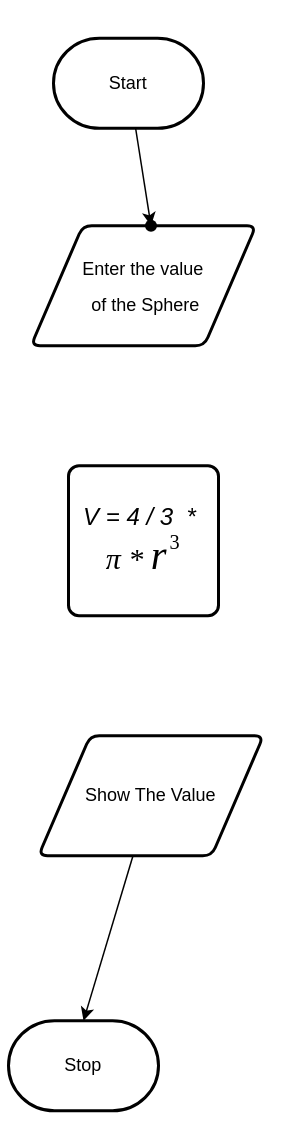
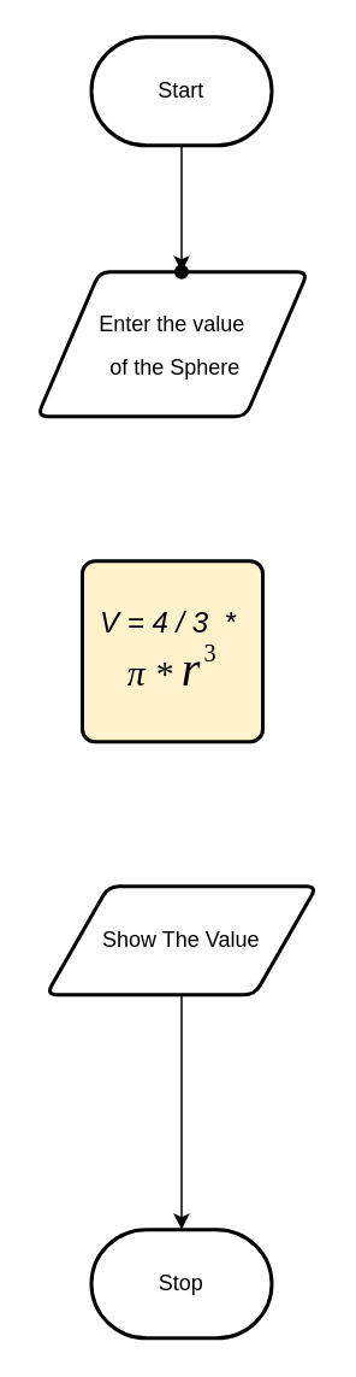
- <mxCell id="3" value="Start" style="strokeWidth=2;html=1;shape=mxgraph.flowchart.terminator;whiteSpace=wrap;" parent="1" vertex="1"><mxGeometry x="35" y="25" width="100" height="60" as="geometry" /></mxCell>
+ <mxCell id="3" value="Start" style="strokeWidth=2;html=1;shape=mxgraph.flowchart.terminator;whiteSpace=wrap;" parent="1" vertex="1"><mxGeometry x="50" y="20" width="100" height="60" as="geometry" /></mxCell>
- <mxCell id="7" value="&lt;div style=&quot;text-align: start;&quot;&gt;&lt;span style=&quot;background-color: initial; font-size: 16px;&quot;&gt;&lt;font color=&quot;#000000&quot; face=&quot;Google Sans, arial, sans-serif&quot;&gt;&lt;i style=&quot;&quot;&gt;V = 4 / 3&amp;nbsp; *&amp;nbsp;&lt;/i&gt;&lt;/font&gt;&lt;/span&gt;&lt;/div&gt;&lt;font color=&quot;#000000&quot;&gt;&lt;span style=&quot;font-family: STIXGeneral, Georgia; font-size: 20px; font-style: italic; text-align: start;&quot;&gt;π *&amp;nbsp;&lt;/span&gt;&lt;div style=&quot;display: inline-block; position: relative; transition: color 0.05s ease-in-out 0s; margin: -4px; padding: 4px; font-style: italic; font-family: STIXGeneral, Georgia; font-size: 27px; text-align: start; cursor: pointer;&quot; role=&quot;link&quot; data-var=&quot;r&quot; class=&quot;lr-fy-el lr-fy-eq-elem&quot;&gt;r&lt;/div&gt;&lt;div style=&quot;display: inline-block; position: relative; transition: color 0.05s ease-in-out 0s; font-family: STIXGeneral, Times, &amp;quot;Times New Roman&amp;quot;, serif; margin-left: 0.15em; vertical-align: top; font-size: 13.5px; text-align: start;&quot; class=&quot;lr-fy-ecv lr-fy-eq-elem&quot;&gt;3&lt;/div&gt;&lt;/font&gt;" style="rounded=1;whiteSpace=wrap;html=1;absoluteArcSize=1;arcSize=14;strokeWidth=2;" parent="1" vertex="1"><mxGeometry x="45" y="310" width="100" height="100" as="geometry" /></mxCell>
+ <mxCell id="7" value="&lt;div style=&quot;text-align: start;&quot;&gt;&lt;span style=&quot;background-color: initial; font-size: 16px;&quot;&gt;&lt;font color=&quot;#000000&quot; face=&quot;Google Sans, arial, sans-serif&quot;&gt;&lt;i style=&quot;&quot;&gt;V = 4 / 3&amp;nbsp; *&amp;nbsp;&lt;/i&gt;&lt;/font&gt;&lt;/span&gt;&lt;/div&gt;&lt;font color=&quot;#000000&quot;&gt;&lt;span style=&quot;font-family: STIXGeneral, Georgia; font-size: 20px; font-style: italic; text-align: start;&quot;&gt;π *&amp;nbsp;&lt;/span&gt;&lt;div style=&quot;display: inline-block; position: relative; transition: color 0.05s ease-in-out 0s; margin: -4px; padding: 4px; font-style: italic; font-family: STIXGeneral, Georgia; font-size: 27px; text-align: start; cursor: pointer;&quot; role=&quot;link&quot; data-var=&quot;r&quot; class=&quot;lr-fy-el lr-fy-eq-elem&quot;&gt;r&lt;/div&gt;&lt;div style=&quot;display: inline-block; position: relative; transition: color 0.05s ease-in-out 0s; font-family: STIXGeneral, Times, &amp;quot;Times New Roman&amp;quot;, serif; margin-left: 0.15em; vertical-align: top; font-size: 13.5px; text-align: start;&quot; class=&quot;lr-fy-ecv lr-fy-eq-elem&quot;&gt;3&lt;/div&gt;&lt;/font&gt;" style="rounded=1;whiteSpace=wrap;html=1;absoluteArcSize=1;arcSize=14;strokeWidth=2;fillColor=#fff2cc;" parent="1" vertex="1"><mxGeometry x="45" y="310" width="100" height="100" as="geometry" /></mxCell>
- <mxCell id="9" value="Show The Value" style="shape=parallelogram;html=1;strokeWidth=2;perimeter=parallelogramPerimeter;whiteSpace=wrap;rounded=1;arcSize=12;size=0.23;labelBackgroundColor=none;" parent="1" vertex="1"><mxGeometry x="25" y="490" width="150" height="80" as="geometry" /></mxCell>
+ <mxCell id="9" value="Show The Value" style="shape=parallelogram;html=1;strokeWidth=2;perimeter=parallelogramPerimeter;whiteSpace=wrap;rounded=1;arcSize=12;size=0.23;labelBackgroundColor=none;" parent="1" vertex="1"><mxGeometry x="25" y="490" width="150" height="60" as="geometry" /></mxCell>
- <mxCell id="4" value="Stop" style="strokeWidth=2;html=1;shape=mxgraph.flowchart.terminator;whiteSpace=wrap;" parent="1" vertex="1"><mxGeometry x="5" y="680" width="100" height="60" as="geometry" /></mxCell>
+ <mxCell id="4" value="Stop" style="strokeWidth=2;html=1;shape=mxgraph.flowchart.terminator;whiteSpace=wrap;" parent="1" vertex="1"><mxGeometry x="50" y="680" width="100" height="60" as="geometry" /></mxCell>
